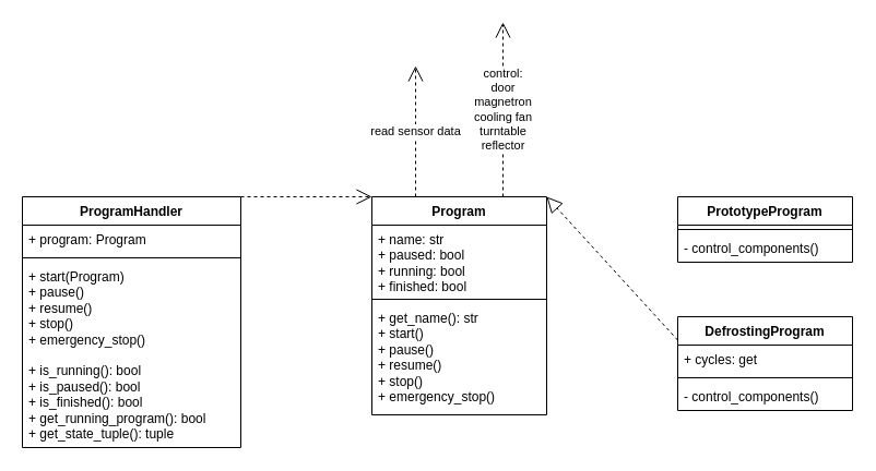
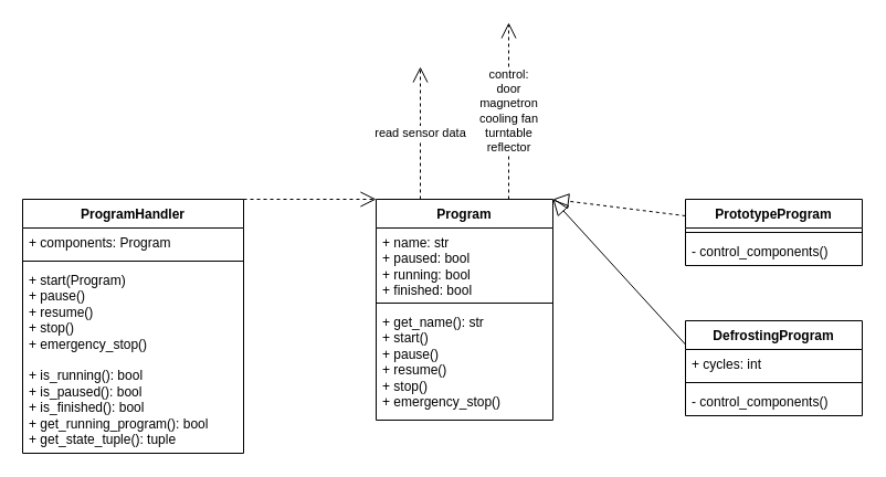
+ <mxCell id="19" value="" style="endArrow=block;dashed=1;endFill=0;endSize=12;html=1;rounded=0;entryX=1;entryY=0;entryDx=0;entryDy=0;exitX=0;exitY=0.25;exitDx=0;exitDy=0;" parent="1" source="14" target="6" edge="1"><mxGeometry width="160" relative="1" as="geometry"><mxPoint x="730" y="180" as="sourcePoint" /><mxPoint x="610" y="300" as="targetPoint" /></mxGeometry></mxCell>
- <mxCell id="3" value="+ program: Program" style="text;strokeColor=none;fillColor=none;align=left;verticalAlign=top;spacingLeft=4;spacingRight=4;overflow=hidden;rotatable=0;points=[[0,0.5],[1,0.5]];portConstraint=eastwest;whiteSpace=wrap;html=1;" parent="2" vertex="1"><mxGeometry y="26" width="200" height="26" as="geometry" /></mxCell>
+ <mxCell id="3" value="+ components: Program" style="text;strokeColor=none;fillColor=none;align=left;verticalAlign=top;spacingLeft=4;spacingRight=4;overflow=hidden;rotatable=0;points=[[0,0.5],[1,0.5]];portConstraint=eastwest;whiteSpace=wrap;html=1;" parent="2" vertex="1"><mxGeometry y="26" width="200" height="26" as="geometry" /></mxCell>
- <mxCell id="18" value="" style="endArrow=block;dashed=1;endFill=0;endSize=12;html=1;rounded=0;entryX=1;entryY=0;entryDx=0;entryDy=0;exitX=0;exitY=0.25;exitDx=0;exitDy=0;" parent="1" source="10" target="6" edge="1"><mxGeometry width="160" relative="1" as="geometry"><mxPoint x="390" y="290" as="sourcePoint" /><mxPoint x="550" y="290" as="targetPoint" /></mxGeometry></mxCell>
+ <mxCell id="18" value="" style="endArrow=block;dashed=0;endFill=0;endSize=12;html=1;rounded=0;entryX=1;entryY=0;entryDx=0;entryDy=0;exitX=0;exitY=0.25;exitDx=0;exitDy=0;" parent="1" source="10" target="6" edge="1"><mxGeometry width="160" relative="1" as="geometry"><mxPoint x="390" y="290" as="sourcePoint" /><mxPoint x="550" y="290" as="targetPoint" /></mxGeometry></mxCell>
- <mxCell id="11" value="+ cycles: get" style="text;strokeColor=none;fillColor=none;align=left;verticalAlign=top;spacingLeft=4;spacingRight=4;overflow=hidden;rotatable=0;points=[[0,0.5],[1,0.5]];portConstraint=eastwest;whiteSpace=wrap;html=1;" parent="10" vertex="1"><mxGeometry y="26" width="160" height="26" as="geometry" /></mxCell>
+ <mxCell id="11" value="+ cycles: int" style="text;strokeColor=none;fillColor=none;align=left;verticalAlign=top;spacingLeft=4;spacingRight=4;overflow=hidden;rotatable=0;points=[[0,0.5],[1,0.5]];portConstraint=eastwest;whiteSpace=wrap;html=1;" parent="10" vertex="1"><mxGeometry y="26" width="160" height="26" as="geometry" /></mxCell>
